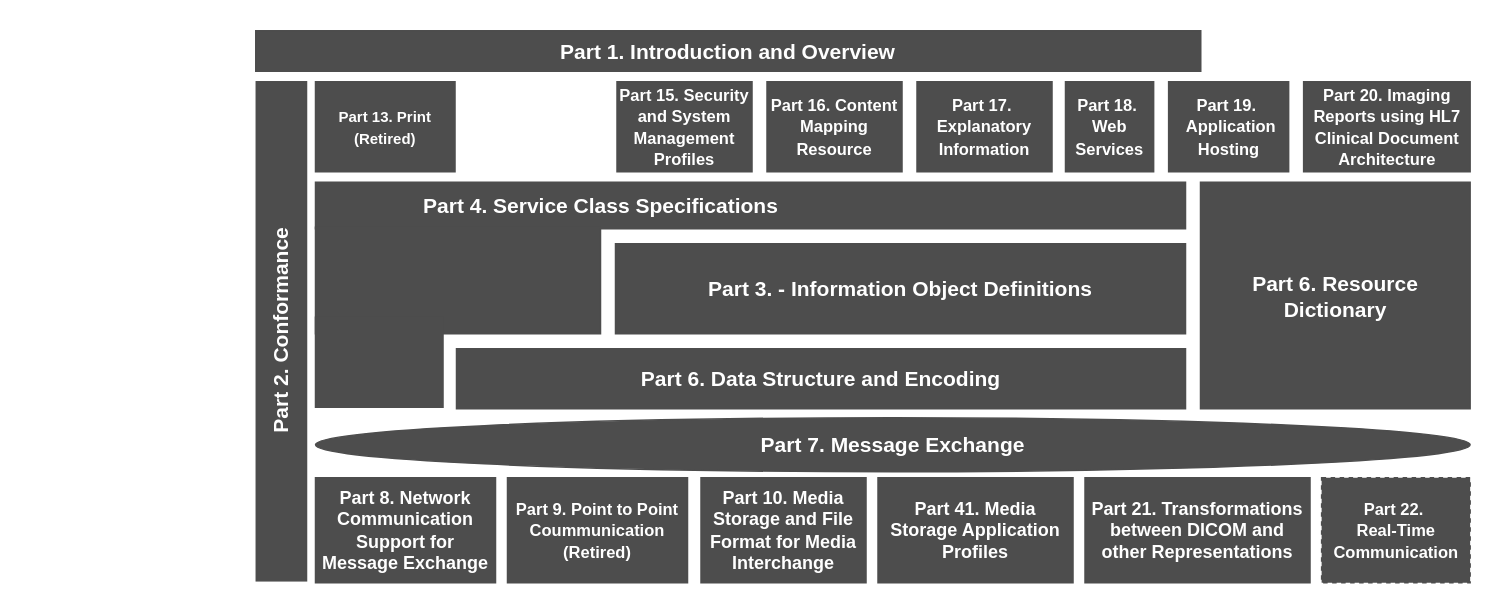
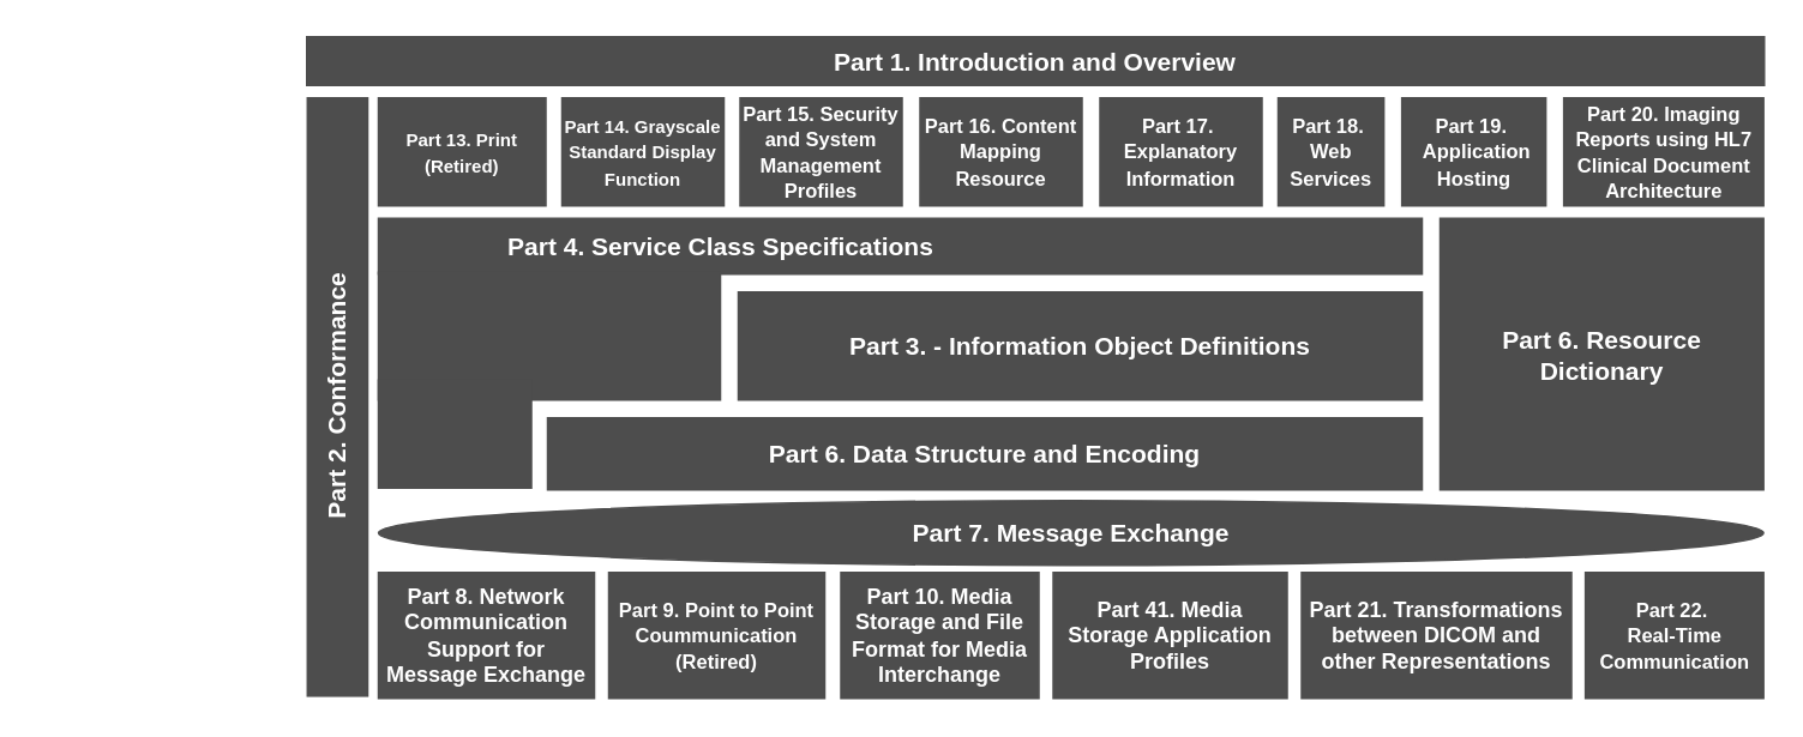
- <mxCell id="2" value="&lt;font style=&quot;font-size: 14px&quot;&gt;Part 1. Introduction and Overview&lt;/font&gt;" style="rounded=0;whiteSpace=wrap;html=1;fillColor=#4D4D4D;strokeColor=#4D4D4D;fontColor=#ffffff;fontStyle=1" parent="1" vertex="1"><mxGeometry x="170" y="20" width="630" height="27" as="geometry" /></mxCell>
+ <mxCell id="2" value="&lt;font style=&quot;font-size: 14px&quot;&gt;Part 1. Introduction and Overview&lt;/font&gt;" style="rounded=0;whiteSpace=wrap;html=1;fillColor=#4D4D4D;strokeColor=#4D4D4D;fontColor=#ffffff;fontStyle=1" parent="1" vertex="1"><mxGeometry x="170" width="810" height="27" as="geometry" y="20" /></mxCell>
+ <mxCell id="4" value="&lt;font style=&quot;font-size: 10px&quot; color=&quot;#ffffff&quot;&gt;Part 14.&amp;nbsp;Grayscale Standard Display Function&lt;/font&gt;" style="rounded=0;whiteSpace=wrap;html=1;fillColor=#4D4D4D;strokeColor=#4D4D4D;fontColor=#ffffff;fontStyle=1" parent="1" vertex="1"><mxGeometry x="311.84" y="54" width="90" height="60" as="geometry" /></mxCell>
- <mxCell id="24" value="&lt;font color=&quot;#ffffff&quot; style=&quot;font-size: 11px&quot;&gt;&lt;font style=&quot;font-size: 11px&quot;&gt;&lt;font style=&quot;font-size: 11px&quot;&gt;Part 22.&amp;nbsp;&lt;br&gt;&lt;/font&gt;&lt;/font&gt;Real-Time Communication&lt;/font&gt;" style="rounded=0;whiteSpace=wrap;html=1;fillColor=#4D4D4D;strokeColor=#4D4D4D;fontColor=#ffffff;fontStyle=1;dashed=1;" parent="1" vertex="1"><mxGeometry x="880.59" y="318" width="99" height="70" as="geometry" /></mxCell>
+ <mxCell id="24" value="&lt;font color=&quot;#ffffff&quot; style=&quot;font-size: 11px&quot;&gt;&lt;font style=&quot;font-size: 11px&quot;&gt;&lt;font style=&quot;font-size: 11px&quot;&gt;Part 22.&amp;nbsp;&lt;br&gt;&lt;/font&gt;&lt;/font&gt;Real-Time Communication&lt;/font&gt;" style="rounded=0;whiteSpace=wrap;html=1;fillColor=#4D4D4D;strokeColor=#4D4D4D;fontColor=#ffffff;fontStyle=1" parent="1" vertex="1"><mxGeometry x="880.59" y="318" width="99" height="70" as="geometry" /></mxCell>
